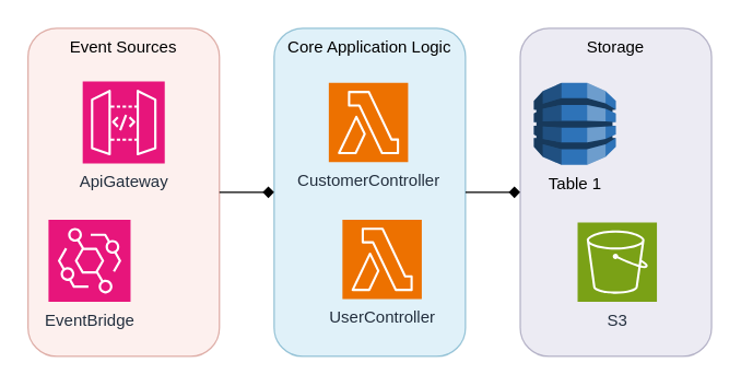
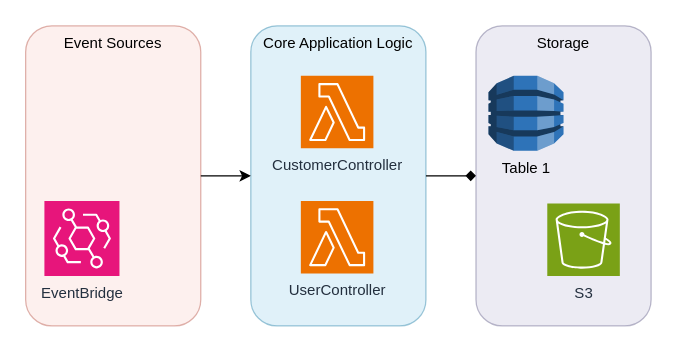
- <mxCell id="11" value="ApiGateway" style="sketch=0;points=[[0,0,0],[0.25,0,0],[0.5,0,0],[0.75,0,0],[1,0,0],[0,1,0],[0.25,1,0],[0.5,1,0],[0.75,1,0],[1,1,0],[0,0.25,0],[0,0.5,0],[0,0.75,0],[1,0.25,0],[1,0.5,0],[1,0.75,0]];outlineConnect=0;fontColor=#232F3E;fillColor=#E7157B;strokeColor=#ffffff;dashed=0;verticalLabelPosition=bottom;verticalAlign=top;align=center;html=1;fontSize=12;fontStyle=0;aspect=fixed;shape=mxgraph.aws4.resourceIcon;resIcon=mxgraph.aws4.api_gateway;" parent="1" vertex="1"><mxGeometry x="60" y="59" width="60" height="60" as="geometry" /></mxCell>
- <mxCell id="10" style="edgeStyle=orthogonalEdgeStyle;rounded=0;orthogonalLoop=1;jettySize=auto;html=1;exitX=1;exitY=0.5;exitDx=0;exitDy=0;entryX=0;entryY=0.5;entryDx=0;entryDy=0;strokeColor=#000000;endArrow=diamond;" parent="1" source="4" target="3" edge="1"><mxGeometry relative="1" as="geometry" /></mxCell>
+ <mxCell id="10" style="edgeStyle=orthogonalEdgeStyle;rounded=0;orthogonalLoop=1;jettySize=auto;html=1;exitX=1;exitY=0.5;exitDx=0;exitDy=0;entryX=0;entryY=0.5;entryDx=0;entryDy=0;strokeColor=#000000;" parent="1" source="4" target="3" edge="1"><mxGeometry relative="1" as="geometry" /></mxCell>
- <mxCell id="15" value="UserController" style="sketch=0;points=[[0,0,0],[0.25,0,0],[0.5,0,0],[0.75,0,0],[1,0,0],[0,1,0],[0.25,1,0],[0.5,1,0],[0.75,1,0],[1,1,0],[0,0.25,0],[0,0.5,0],[0,0.75,0],[1,0.25,0],[1,0.5,0],[1,0.75,0]];outlineConnect=0;fontColor=#232F3E;fillColor=#ED7100;strokeColor=#ffffff;dashed=0;verticalLabelPosition=bottom;verticalAlign=top;align=center;html=1;fontSize=12;fontStyle=0;aspect=fixed;shape=mxgraph.aws4.resourceIcon;resIcon=mxgraph.aws4.lambda;" parent="1" vertex="1"><mxGeometry x="250" y="160" width="58" height="58" as="geometry" /></mxCell>
+ <mxCell id="15" value="UserController" style="sketch=0;points=[[0,0,0],[0.25,0,0],[0.5,0,0],[0.75,0,0],[1,0,0],[0,1,0],[0.25,1,0],[0.5,1,0],[0.75,1,0],[1,1,0],[0,0.25,0],[0,0.5,0],[0,0.75,0],[1,0.25,0],[1,0.5,0],[1,0.75,0]];outlineConnect=0;fontColor=#232F3E;fillColor=#ED7100;strokeColor=#ffffff;dashed=0;verticalLabelPosition=bottom;verticalAlign=top;align=center;html=1;fontSize=12;fontStyle=0;aspect=fixed;shape=mxgraph.aws4.resourceIcon;resIcon=mxgraph.aws4.lambda;" parent="1" vertex="1"><mxGeometry x="240" y="160" width="58" height="58" as="geometry" /></mxCell>
- <mxCell id="14" value="S3" style="sketch=0;points=[[0,0,0],[0.25,0,0],[0.5,0,0],[0.75,0,0],[1,0,0],[0,1,0],[0.25,1,0],[0.5,1,0],[0.75,1,0],[1,1,0],[0,0.25,0],[0,0.5,0],[0,0.75,0],[1,0.25,0],[1,0.5,0],[1,0.75,0]];outlineConnect=0;fontColor=#232F3E;fillColor=#7AA116;strokeColor=#ffffff;dashed=0;verticalLabelPosition=bottom;verticalAlign=top;align=center;html=1;fontSize=12;fontStyle=0;aspect=fixed;shape=mxgraph.aws4.resourceIcon;resIcon=mxgraph.aws4.s3;" parent="1" vertex="1"><mxGeometry x="422" y="162" width="58" height="58" as="geometry" /></mxCell>
+ <mxCell id="14" value="S3" style="sketch=0;points=[[0,0,0],[0.25,0,0],[0.5,0,0],[0.75,0,0],[1,0,0],[0,1,0],[0.25,1,0],[0.5,1,0],[0.75,1,0],[1,1,0],[0,0.25,0],[0,0.5,0],[0,0.75,0],[1,0.25,0],[1,0.5,0],[1,0.75,0]];outlineConnect=0;fontColor=#232F3E;fillColor=#7AA116;strokeColor=#ffffff;dashed=0;verticalLabelPosition=bottom;verticalAlign=top;align=center;html=1;fontSize=12;fontStyle=0;aspect=fixed;shape=mxgraph.aws4.resourceIcon;resIcon=mxgraph.aws4.s3;" parent="1" vertex="1"><mxGeometry x="437" y="162" width="58" height="58" as="geometry" /></mxCell>
